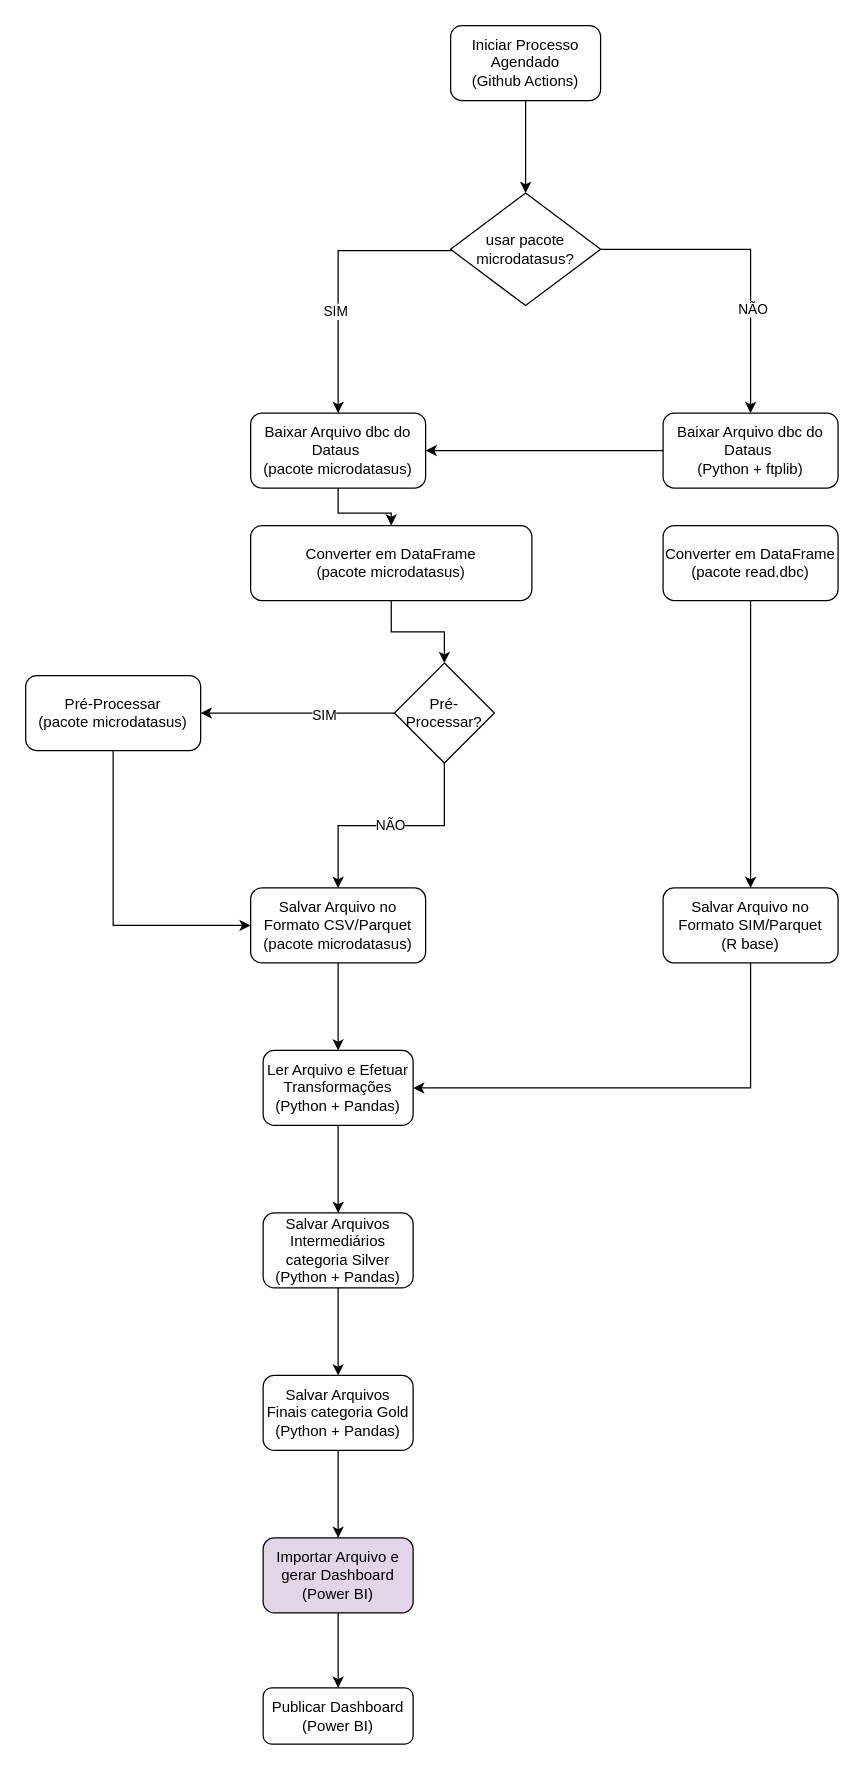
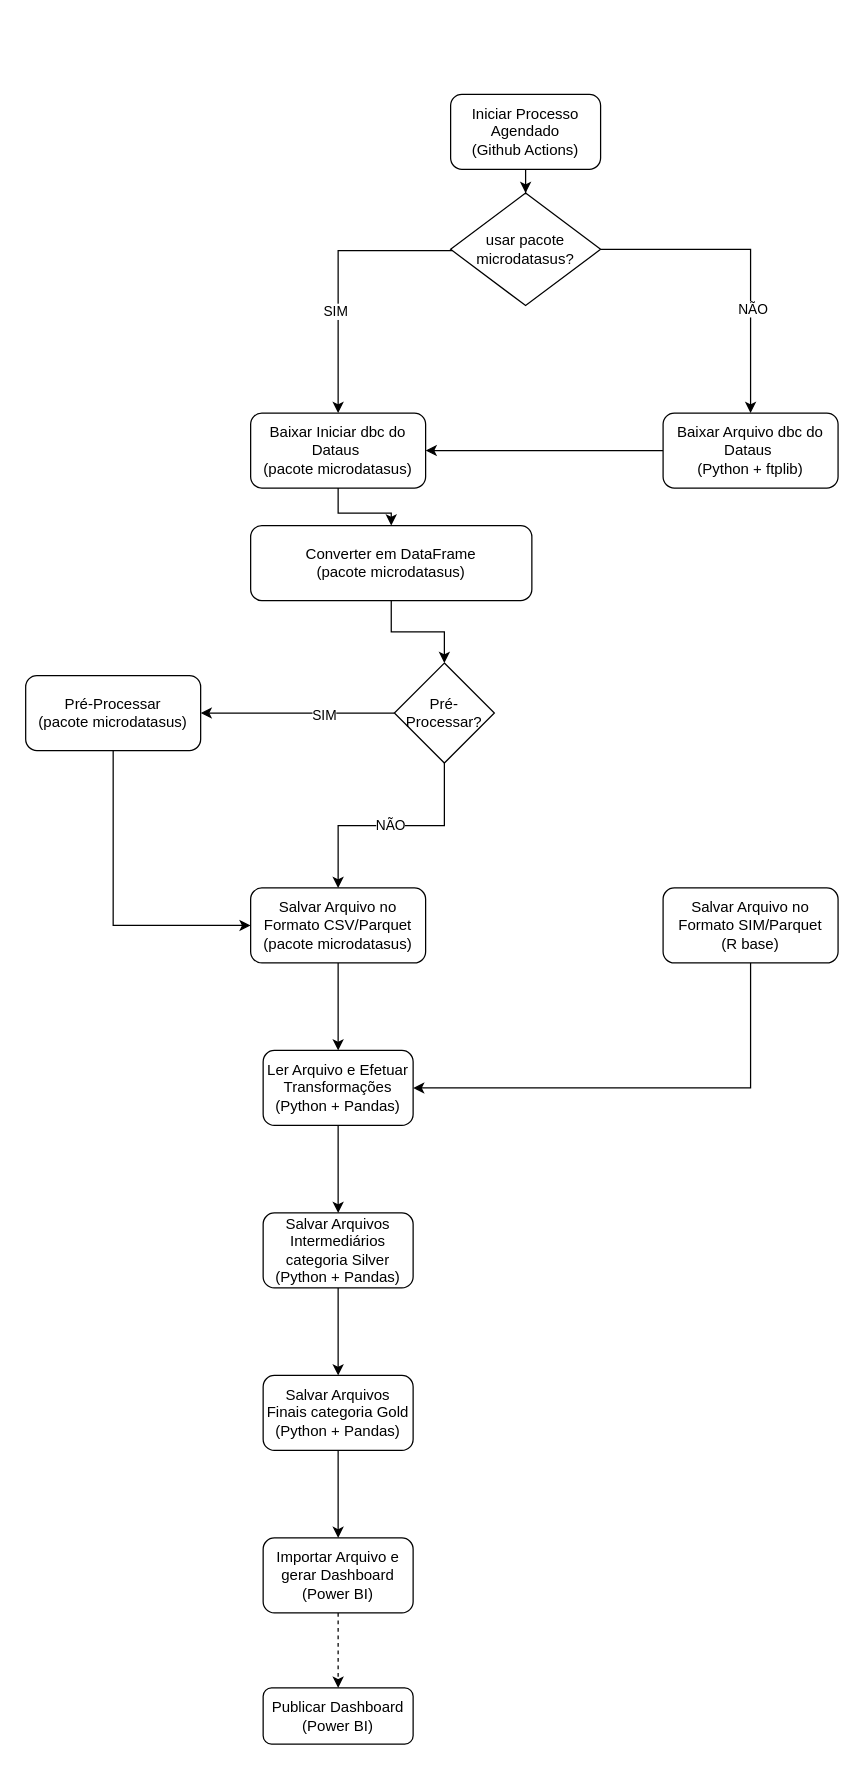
- <mxCell id="35" value="Iniciar Processo Agendado&lt;br&gt;(Github Actions)" style="rounded=1;whiteSpace=wrap;html=1;" vertex="1" parent="1"><mxGeometry x="360" y="20" width="120" height="60" as="geometry" /></mxCell>
+ <mxCell id="35" value="Iniciar Processo Agendado&lt;br&gt;(Github Actions)" style="rounded=1;whiteSpace=wrap;html=1;" vertex="1" parent="1"><mxGeometry x="360" y="75" width="120" height="60" as="geometry" /></mxCell>
- <mxCell id="3" value="Baixar Arquivo dbc do Dataus&amp;nbsp;&lt;br&gt;(pacote microdatasus)" style="rounded=1;whiteSpace=wrap;html=1;" vertex="1" parent="1"><mxGeometry x="200" y="330" width="140" height="60" as="geometry" /></mxCell>
+ <mxCell id="3" value="Baixar Iniciar dbc do Dataus&amp;nbsp;&lt;br&gt;(pacote microdatasus)" style="rounded=1;whiteSpace=wrap;html=1;" vertex="1" parent="1"><mxGeometry x="200" y="330" width="140" height="60" as="geometry" /></mxCell>
- <mxCell id="28" value="Converter em DataFrame&lt;br&gt;(pacote read.dbc)" style="rounded=1;whiteSpace=wrap;html=1;" vertex="1" parent="1"><mxGeometry x="530" y="420" width="140" height="60" as="geometry" /></mxCell>
- <mxCell id="27" style="rounded=0;orthogonalLoop=1;jettySize=auto;html=1;entryX=0.5;entryY=0;entryDx=0;entryDy=0;" edge="1" parent="1" source="28" target="30"><mxGeometry relative="1" as="geometry" /></mxCell>
- <mxCell id="32" value="Importar Arquivo e gerar Dashboard&lt;br&gt;(Power BI)" style="rounded=1;whiteSpace=wrap;html=1;fillColor=#e1d5e7;" vertex="1" parent="1"><mxGeometry x="210" y="1230" width="120" height="60" as="geometry" /></mxCell>
+ <mxCell id="32" value="Importar Arquivo e gerar Dashboard&lt;br&gt;(Power BI)" style="rounded=1;whiteSpace=wrap;html=1;" vertex="1" parent="1"><mxGeometry x="210" y="1230" width="120" height="60" as="geometry" /></mxCell>
- <mxCell id="31" style="edgeStyle=orthogonalEdgeStyle;rounded=0;orthogonalLoop=1;jettySize=auto;html=1;entryX=0.5;entryY=0;entryDx=0;entryDy=0;" edge="1" parent="1" source="32" target="33"><mxGeometry relative="1" as="geometry" /></mxCell>
+ <mxCell id="31" style="edgeStyle=orthogonalEdgeStyle;rounded=0;orthogonalLoop=1;jettySize=auto;html=1;entryX=0.5;entryY=0;entryDx=0;entryDy=0;dashed=1;" edge="1" parent="1" source="32" target="33"><mxGeometry relative="1" as="geometry" /></mxCell>
